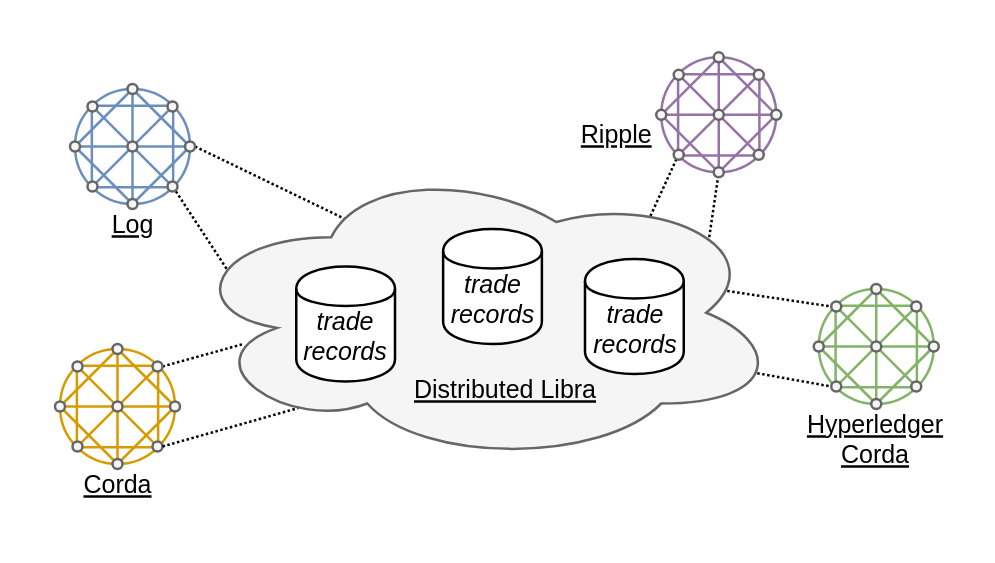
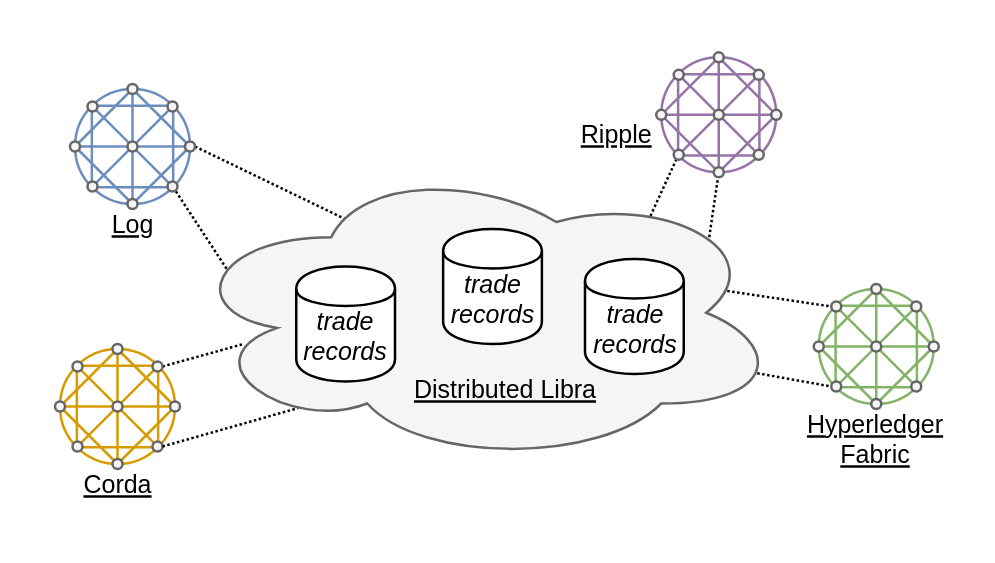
- <mxCell id="105" value="Hyperledger&lt;br&gt;Corda" style="text;html=1;strokeColor=none;fillColor=none;align=center;verticalAlign=middle;whiteSpace=wrap;rounded=0;fontSize=10;fontStyle=4" parent="1" vertex="1"><mxGeometry x="324" y="158" width="52" height="34" as="geometry" /></mxCell>
+ <mxCell id="105" value="Hyperledger&lt;br&gt;Fabric" style="text;html=1;strokeColor=none;fillColor=none;align=center;verticalAlign=middle;whiteSpace=wrap;rounded=0;fontSize=10;fontStyle=4" parent="1" vertex="1"><mxGeometry x="324" y="158" width="52" height="34" as="geometry" /></mxCell>
